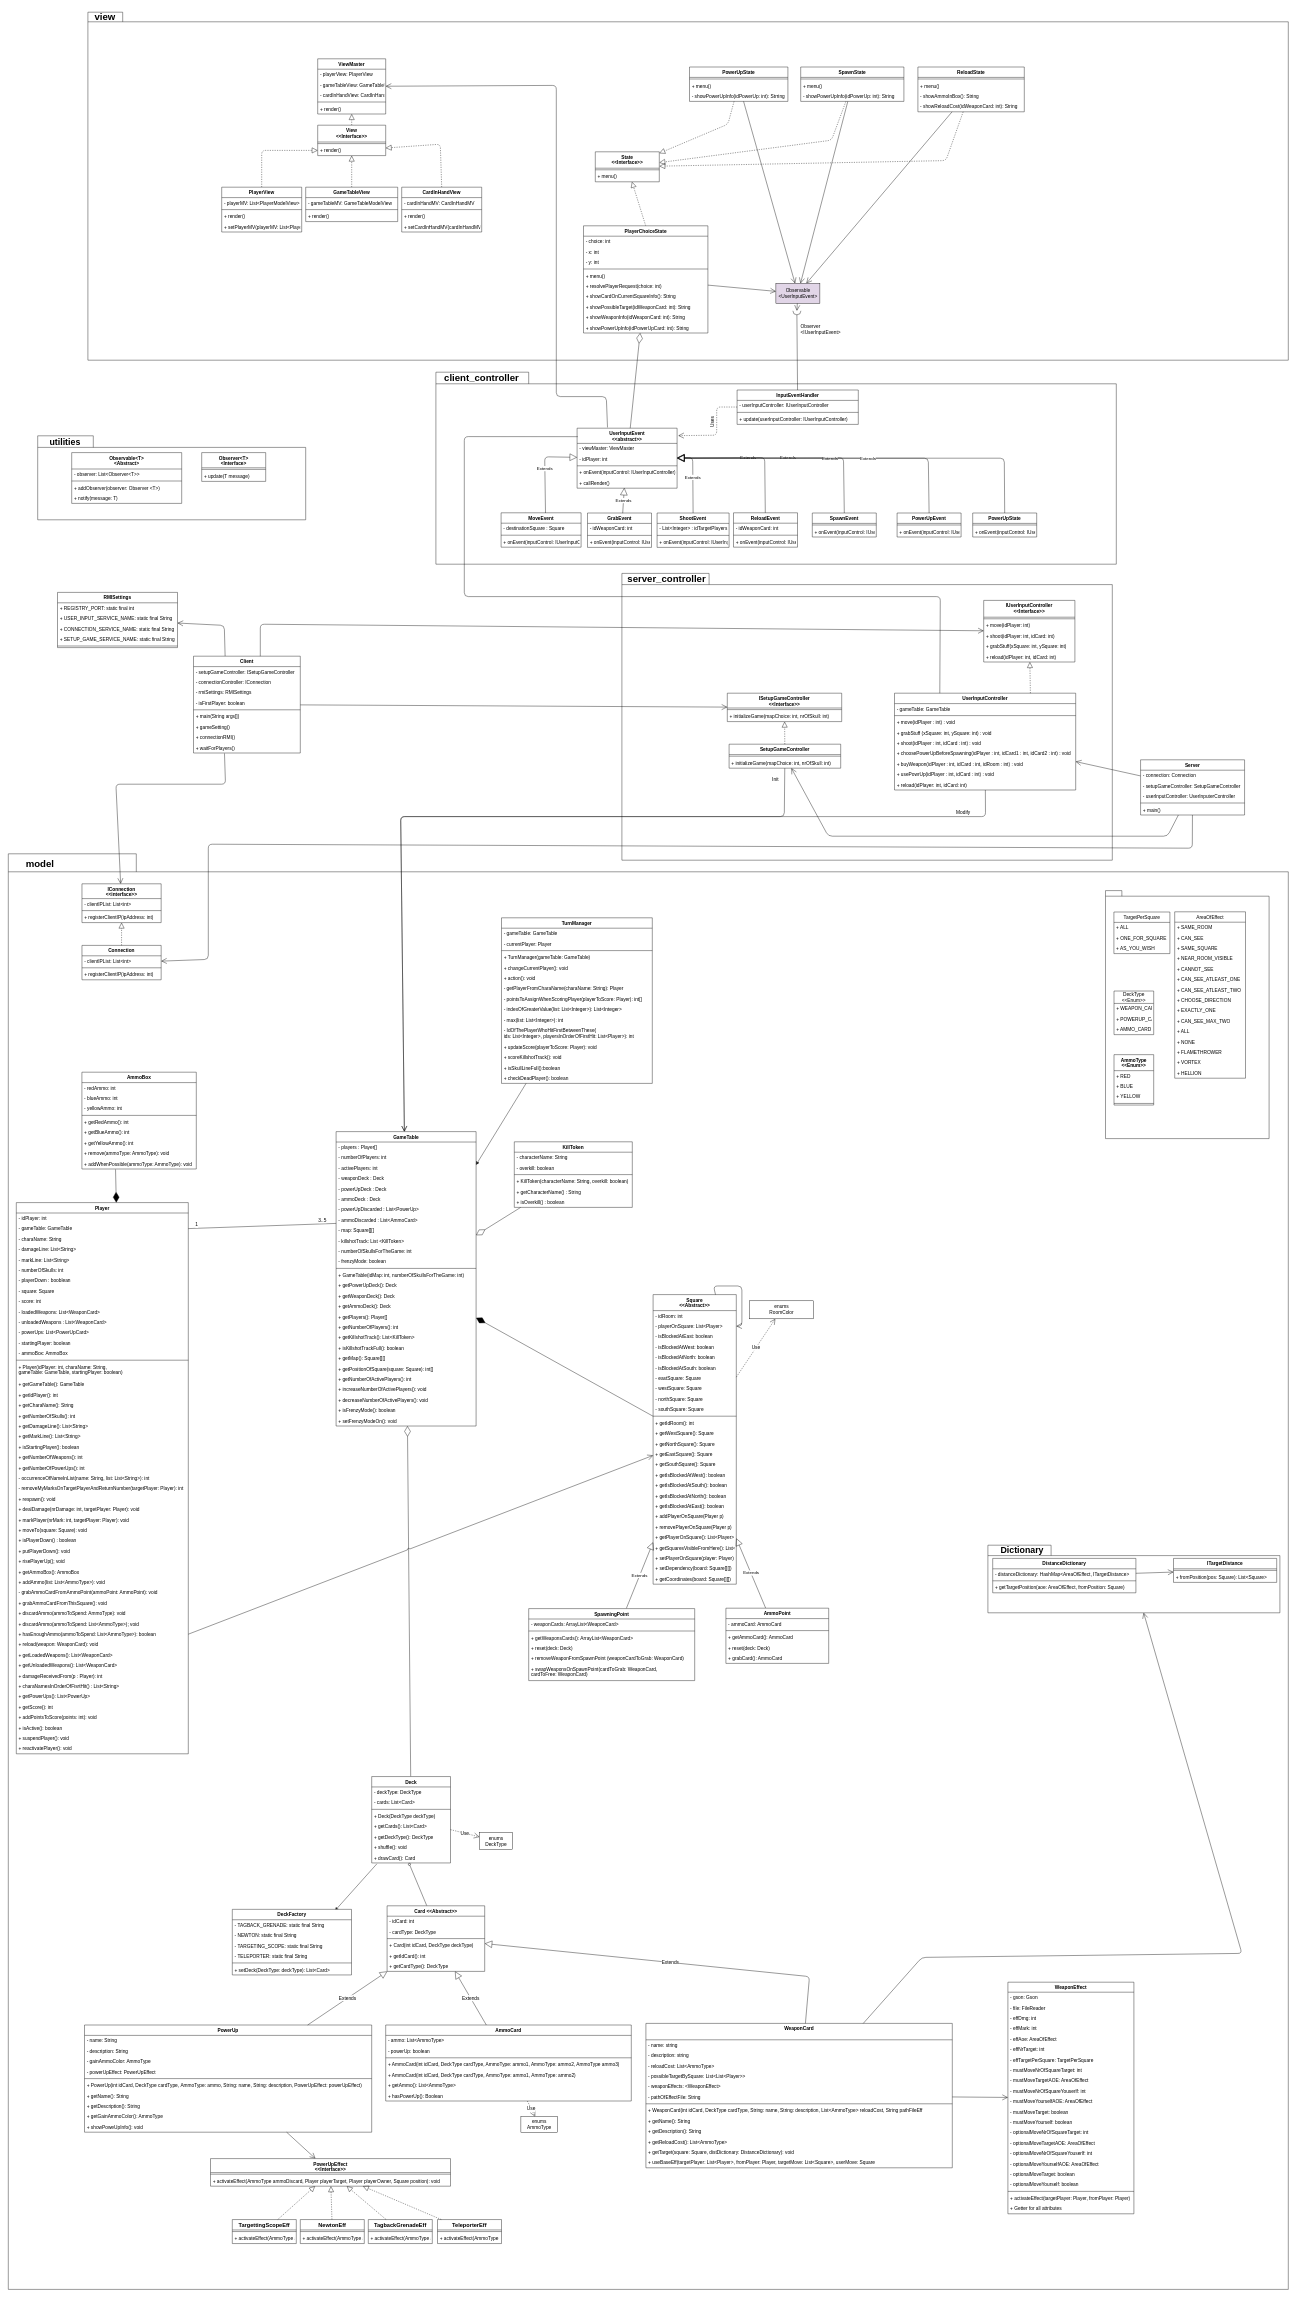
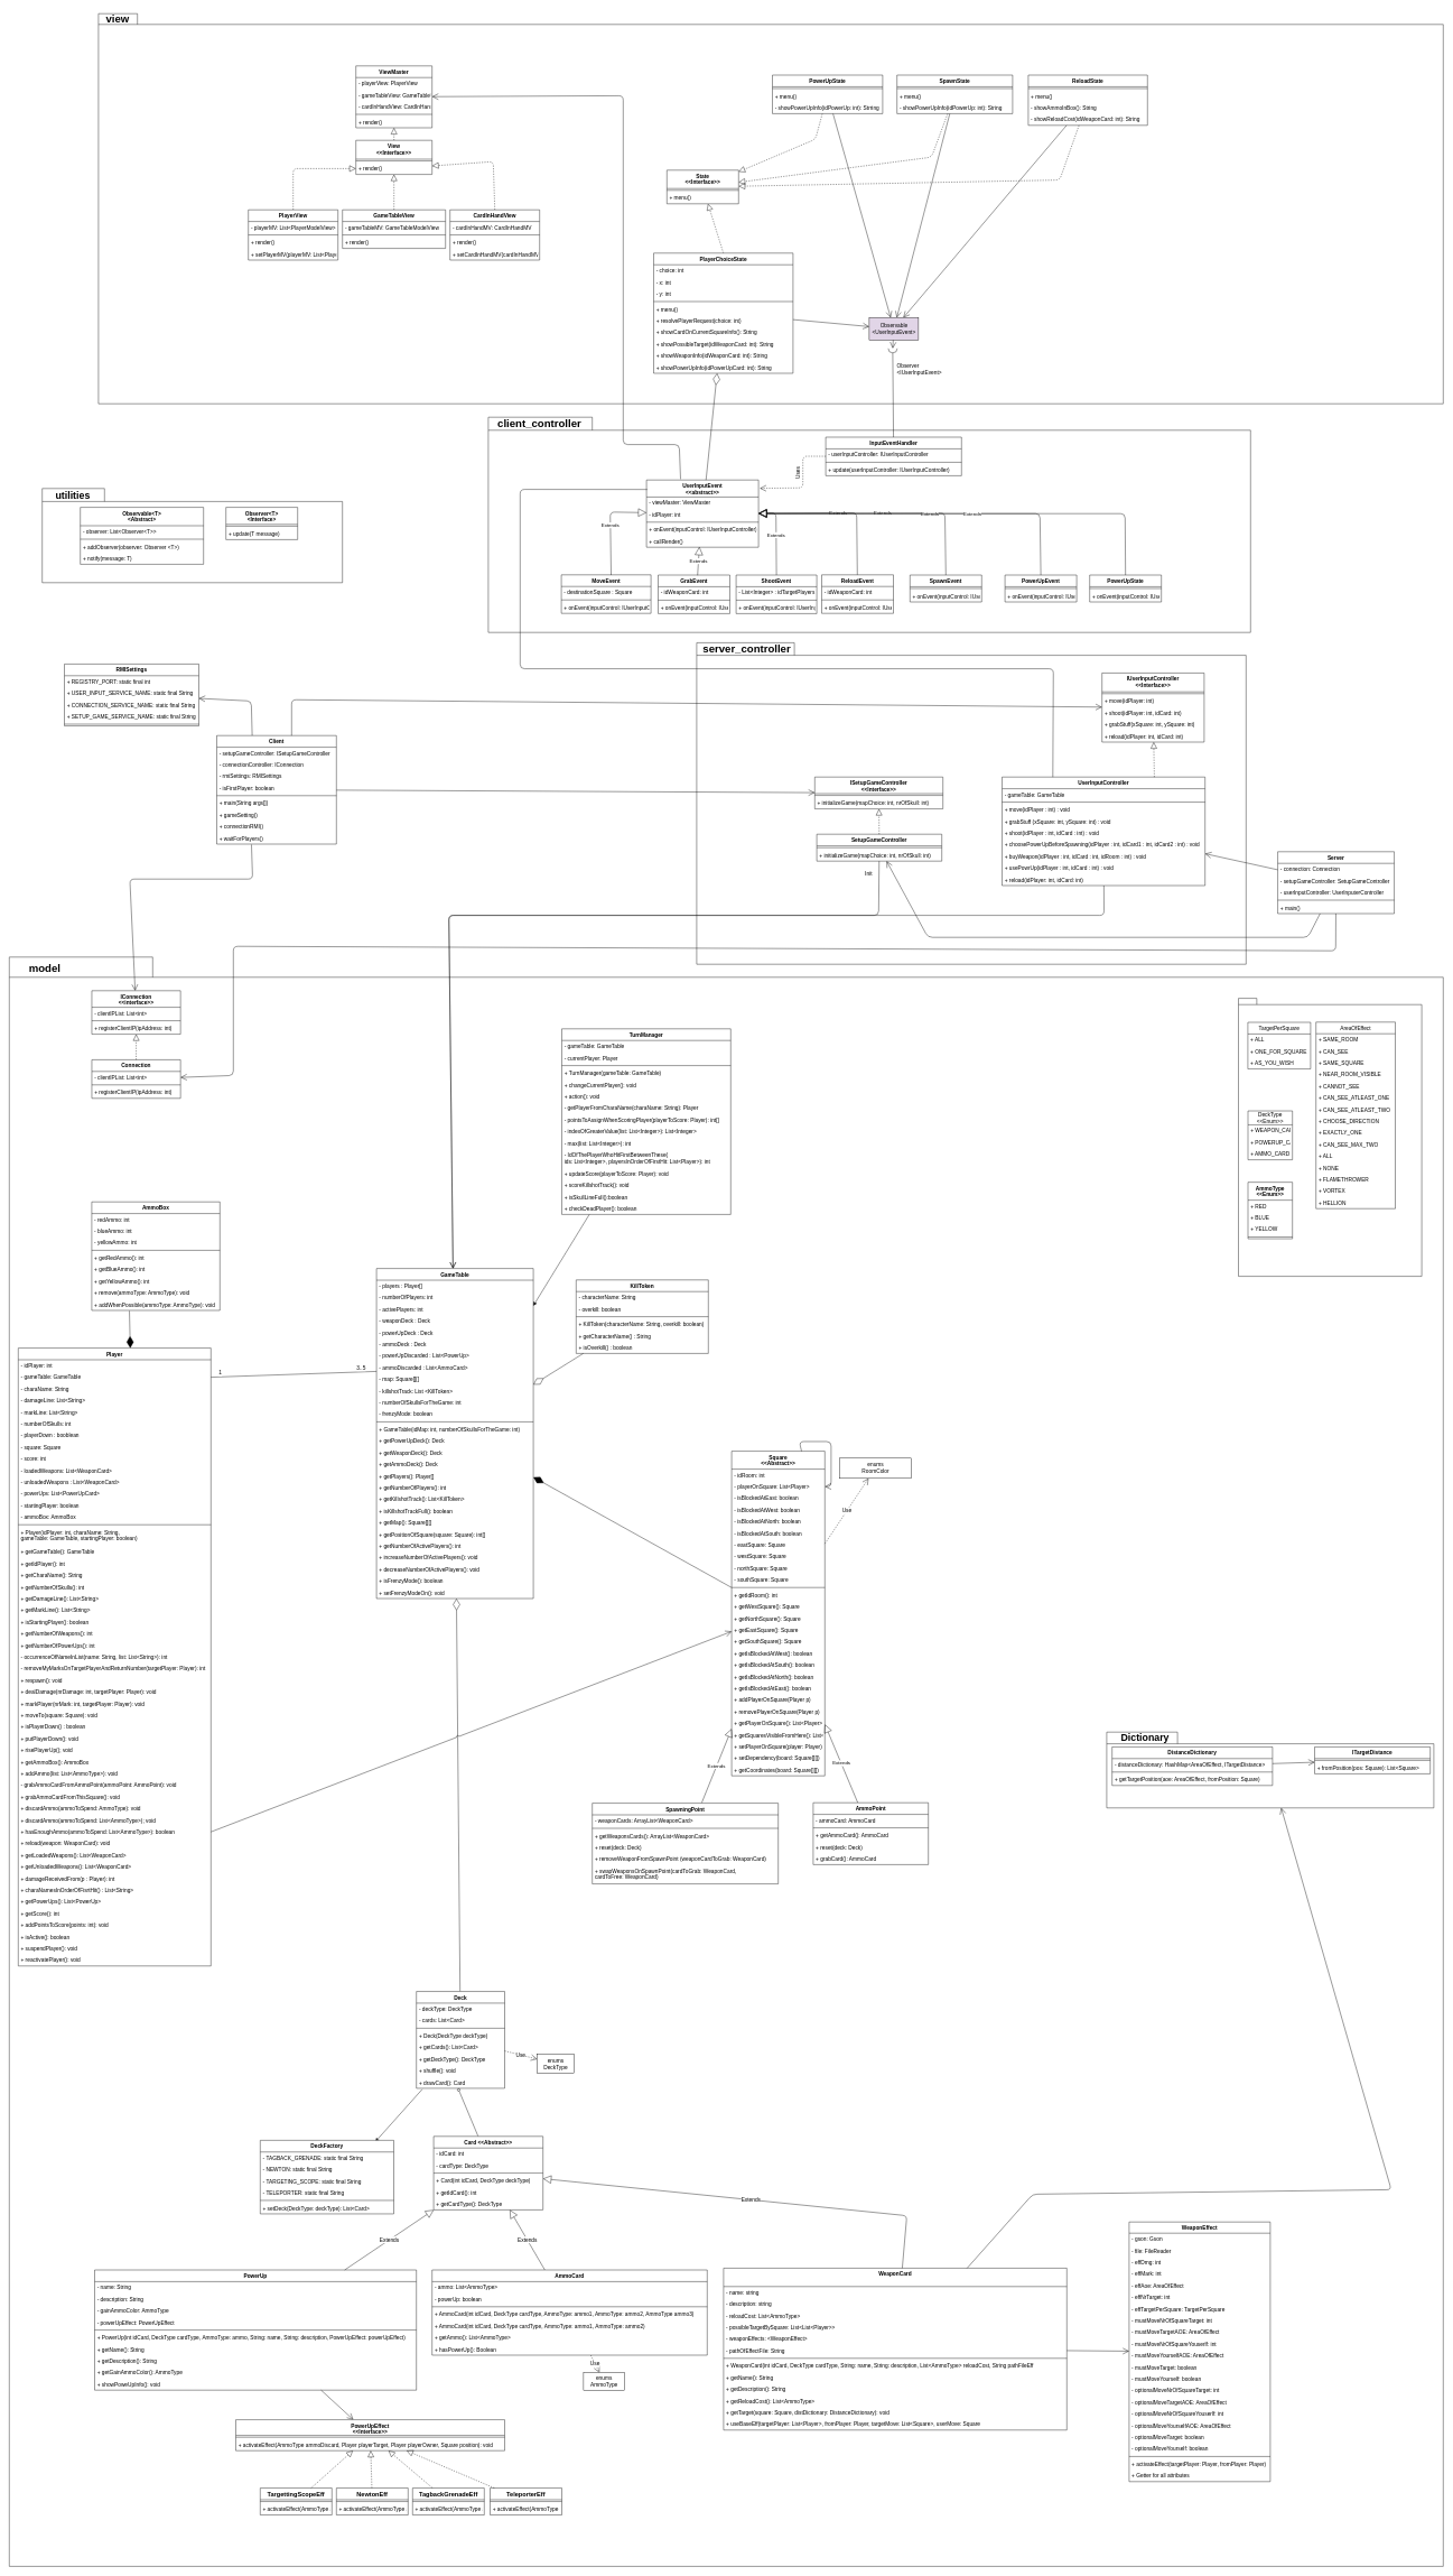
- <mxCell id="483" value="Modify" style="text;html=1;resizable=0;points=[];autosize=1;align=left;verticalAlign=top;spacingTop=-4;fontSize=12;" parent="1" vertex="1"><mxGeometry x="2387.833" y="2021" width="50" height="20" as="geometry" /></mxCell>
